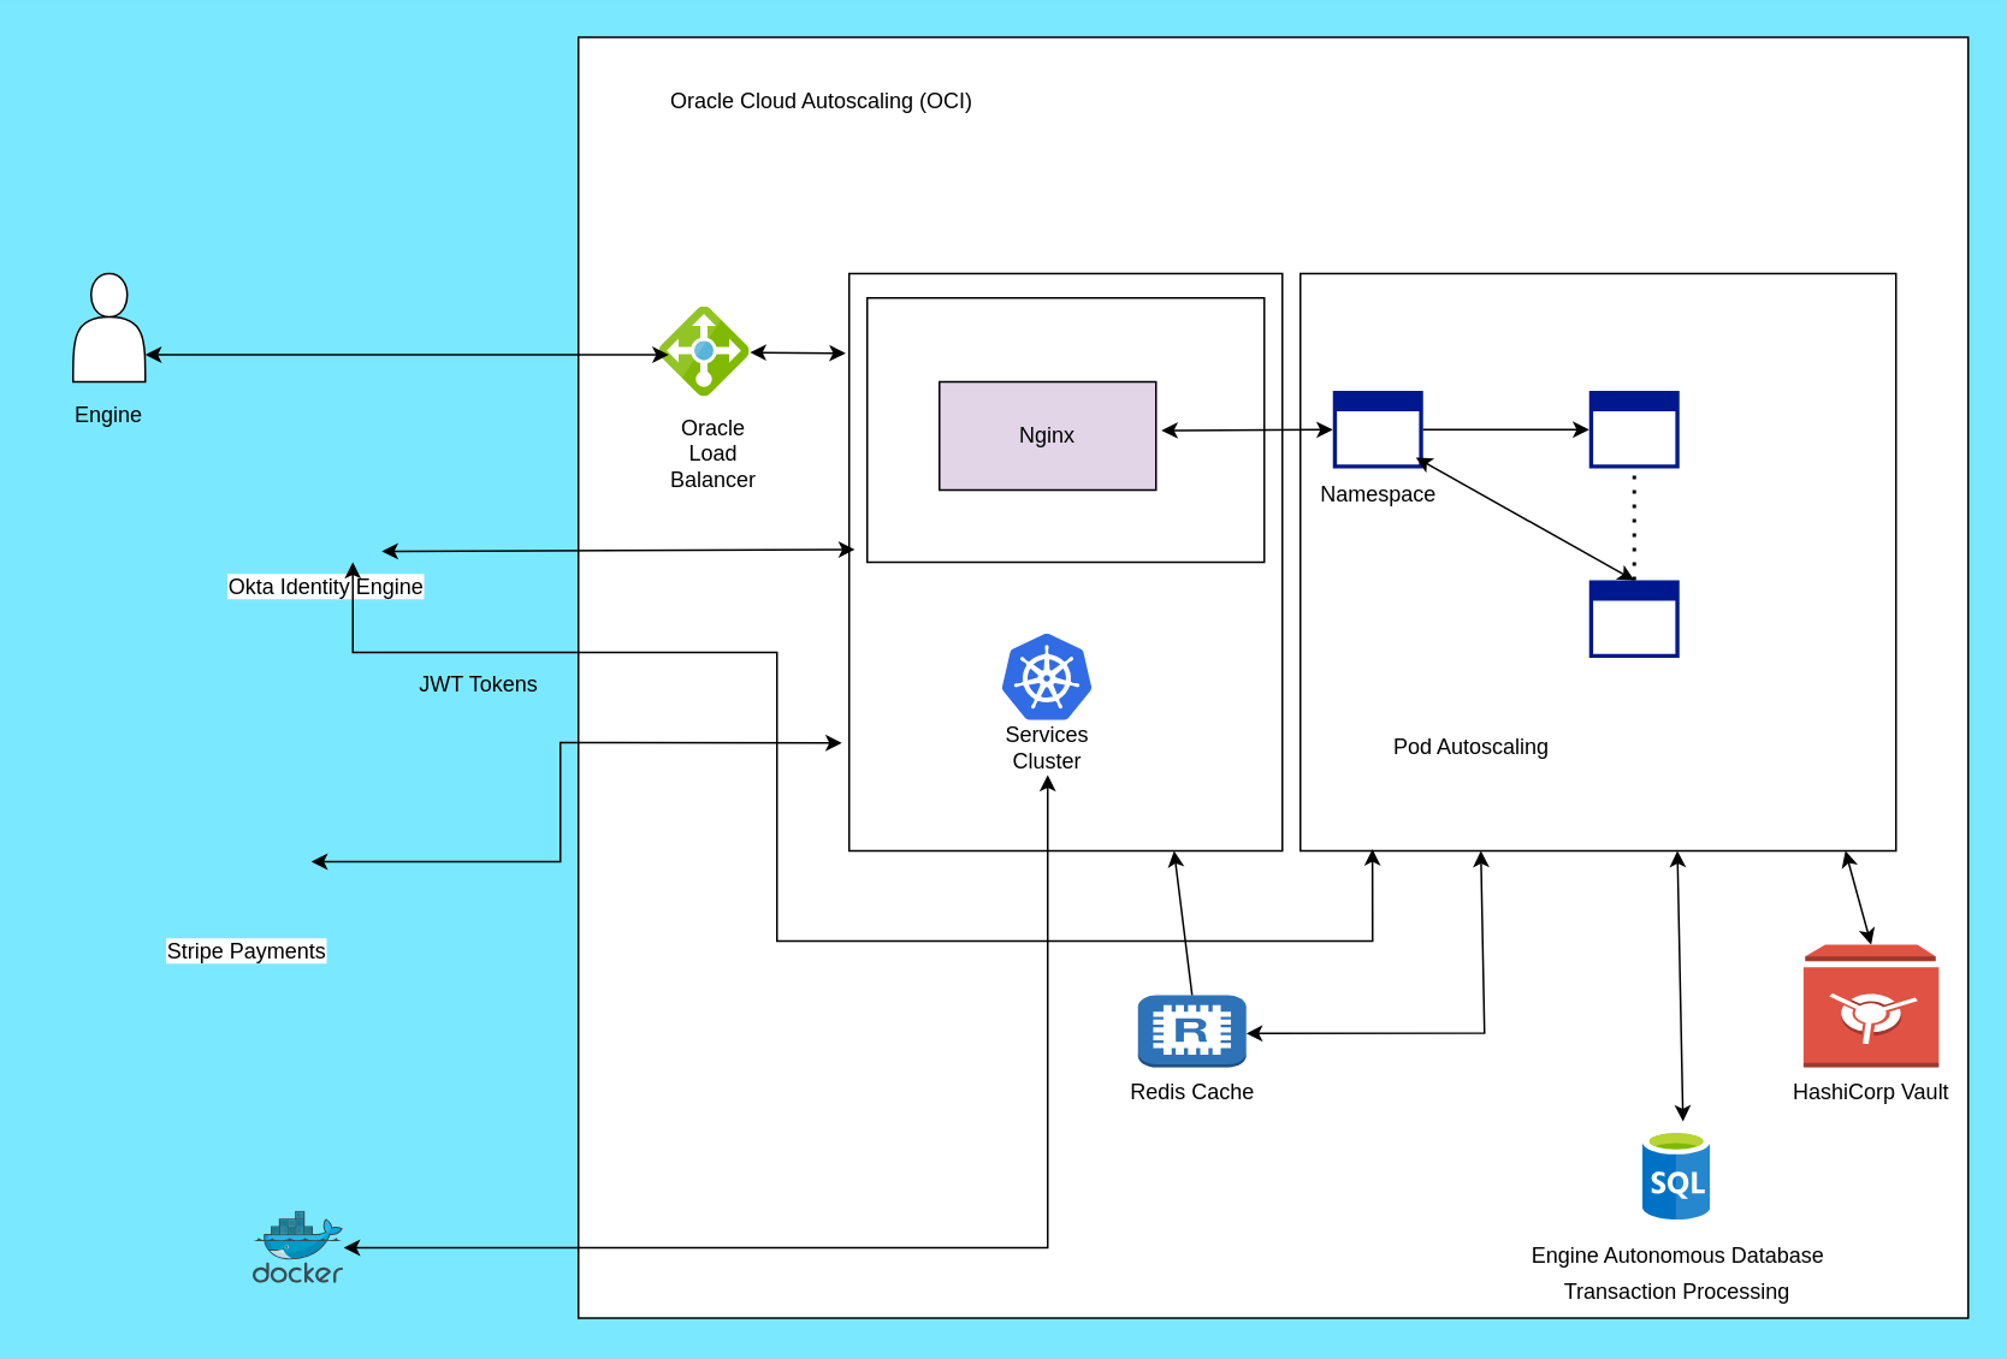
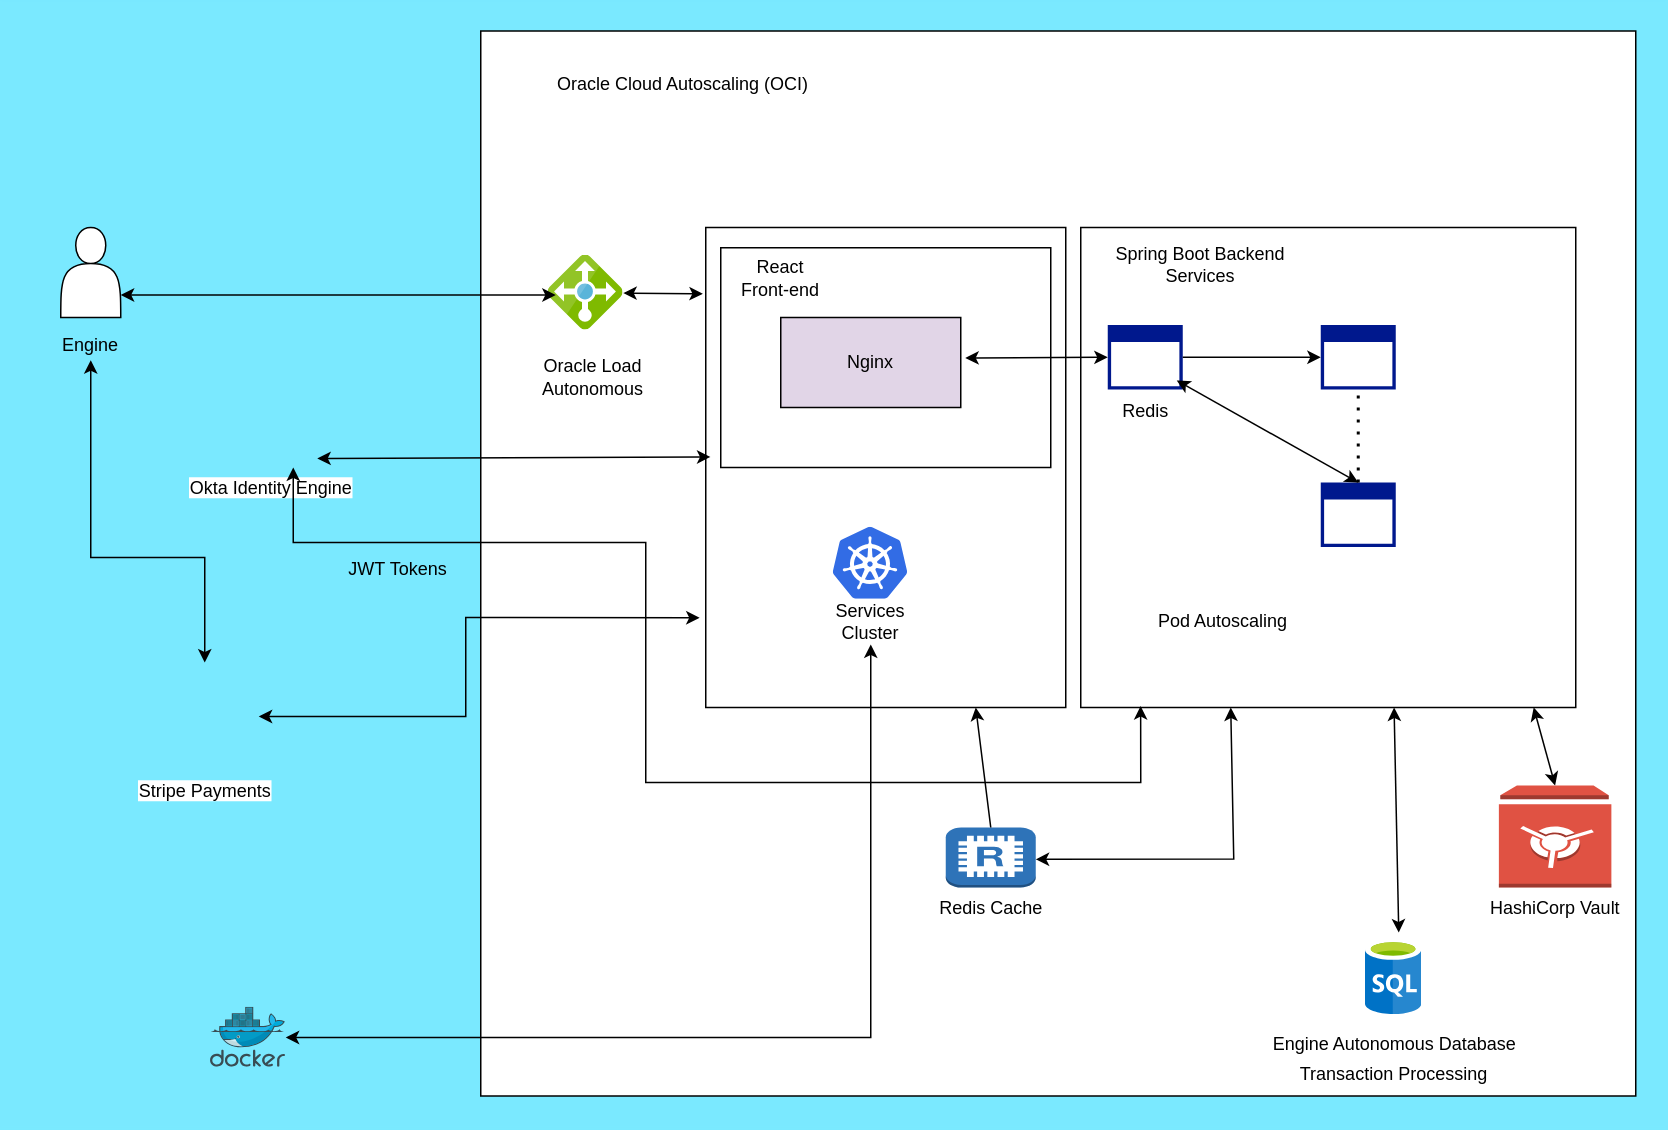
+ <mxCell id="16" value="Spring Boot Backend Services" style="text;html=1;align=center;verticalAlign=middle;whiteSpace=wrap;rounded=0;" parent="1" vertex="1"><mxGeometry x="720" y="161" width="160" height="30" as="geometry" /></mxCell>
+ <mxCell id="12" value="React Front-end" style="text;html=1;align=center;verticalAlign=middle;whiteSpace=wrap;rounded=0;" parent="1" vertex="1"><mxGeometry x="490" y="169.5" width="60" height="30" as="geometry" /></mxCell>
- <mxCell id="8" value="Oracle Load Balancer" style="text;html=1;align=center;verticalAlign=middle;whiteSpace=wrap;rounded=0;" parent="1" vertex="1"><mxGeometry x="365" y="226" width="60" height="50" as="geometry" /></mxCell>
+ <mxCell id="8" value="Oracle Load Autonomous" style="text;html=1;align=center;verticalAlign=middle;whiteSpace=wrap;rounded=0;" parent="1" vertex="1"><mxGeometry x="365" y="226" width="60" height="50" as="geometry" /></mxCell>
- <mxCell id="19" value="Namespace" style="text;html=1;align=center;verticalAlign=middle;whiteSpace=wrap;rounded=0;" parent="1" vertex="1"><mxGeometry x="724.5" y="259" width="77" height="30" as="geometry" /></mxCell>
+ <mxCell id="19" value="Redis" style="text;html=1;align=center;verticalAlign=middle;whiteSpace=wrap;rounded=0;" parent="1" vertex="1"><mxGeometry x="724.5" y="259" width="77" height="30" as="geometry" /></mxCell>
+ <mxCell id="37" value="" style="endArrow=classic;startArrow=classic;html=1;rounded=0;exitX=0.5;exitY=0;exitDx=0;exitDy=0;entryX=0.5;entryY=1;entryDx=0;entryDy=0;" parent="1" source="33" target="6" edge="1"><mxGeometry width="50" height="50" relative="1" as="geometry"><mxPoint x="70" y="429" as="sourcePoint" /><mxPoint x="70" y="251" as="targetPoint" /><Array as="points"><mxPoint x="136" y="371" /><mxPoint x="60" y="371" /></Array></mxGeometry></mxCell>
